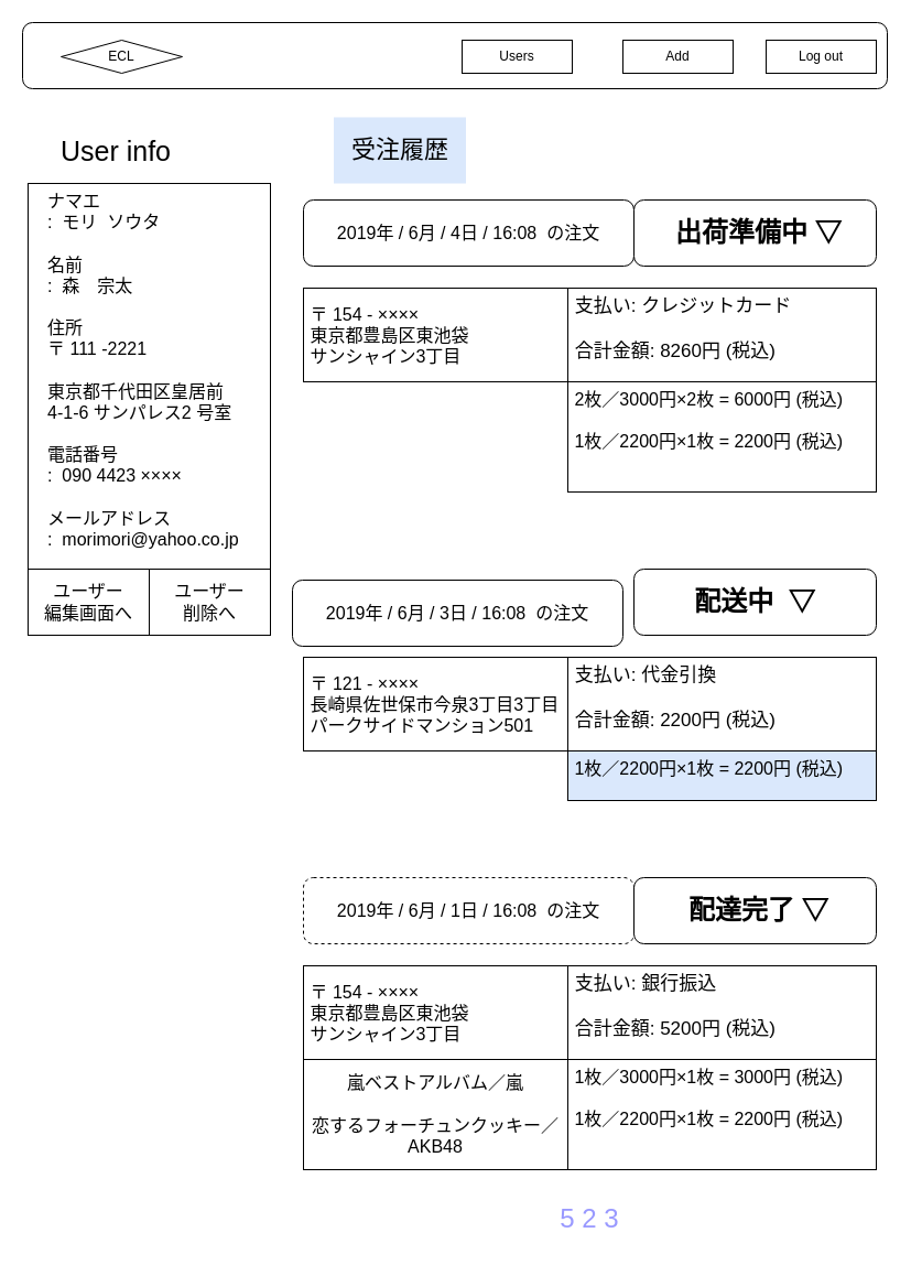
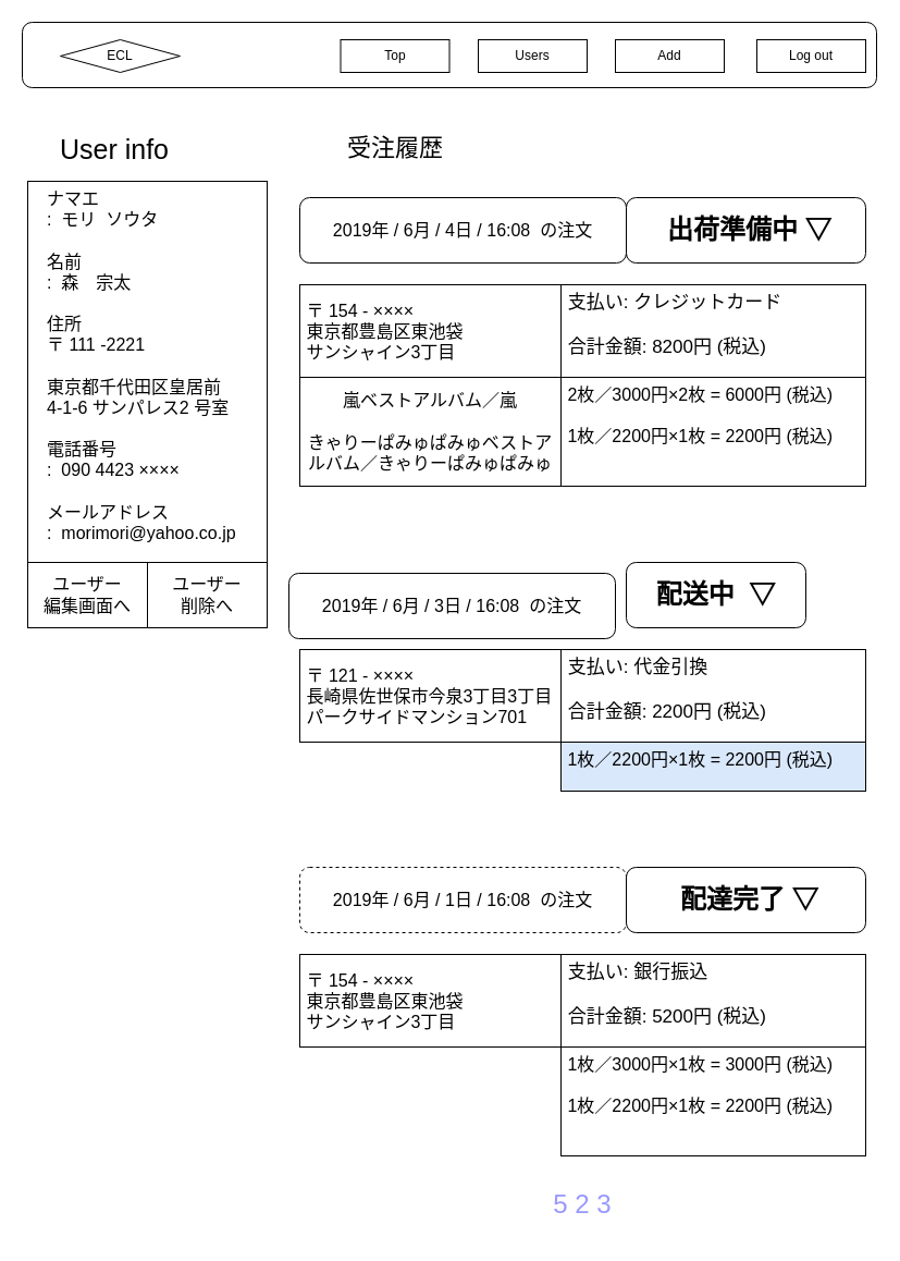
+ <mxCell id="4" value="Top" style="rounded=0;whiteSpace=wrap;html=1;" parent="1" vertex="1"><mxGeometry x="312.5" y="36" width="100" height="30" as="geometry" /></mxCell>
- <mxCell id="7" value="Users" style="rounded=0;whiteSpace=wrap;html=1;" parent="1" vertex="1"><mxGeometry x="419" y="36" width="100" height="30" as="geometry" /></mxCell>
+ <mxCell id="7" value="Users" style="rounded=0;whiteSpace=wrap;html=1;" parent="1" vertex="1"><mxGeometry x="439" y="36" width="100" height="30" as="geometry" /></mxCell>
- <mxCell id="10" value="&lt;span style=&quot;font-size: 22px&quot;&gt;受注履歴&lt;/span&gt;" style="rounded=0;whiteSpace=wrap;html=1;strokeColor=none;fillColor=#dae8fc;" parent="1" vertex="1"><mxGeometry x="302.5" y="106" width="120" height="60" as="geometry" /></mxCell>
+ <mxCell id="10" value="&lt;span style=&quot;font-size: 22px&quot;&gt;受注履歴&lt;/span&gt;" style="rounded=0;whiteSpace=wrap;html=1;strokeColor=none;fillColor=#ffffff;" parent="1" vertex="1"><mxGeometry x="302.5" y="106" width="120" height="60" as="geometry" /></mxCell>
- <mxCell id="12" value="&amp;nbsp;支払い:&amp;nbsp;クレジットカード&lt;br&gt;&lt;br&gt;&amp;nbsp;合計金額: 8260円 (税込)&lt;br&gt;" style="rounded=0;whiteSpace=wrap;html=1;strokeColor=#000000;fillColor=none;fontSize=17;verticalAlign=top;align=left;" parent="1" vertex="1"><mxGeometry x="515" y="261" width="280" height="85" as="geometry" /></mxCell>
+ <mxCell id="12" value="&amp;nbsp;支払い:&amp;nbsp;クレジットカード&lt;br&gt;&lt;br&gt;&amp;nbsp;合計金額: 8200円 (税込)&lt;br&gt;" style="rounded=0;whiteSpace=wrap;html=1;strokeColor=#000000;fillColor=none;fontSize=17;verticalAlign=top;align=left;" parent="1" vertex="1"><mxGeometry x="515" y="261" width="280" height="85" as="geometry" /></mxCell>
+ <mxCell id="11" value="嵐ベストアルバム／嵐&lt;br&gt;&lt;span&gt;&lt;br&gt;きゃりーぱみゅぱみゅベストアルバム／きゃりーぱみゅぱみゅ&lt;/span&gt;" style="rounded=0;whiteSpace=wrap;html=1;strokeColor=#000000;fillColor=#ffffff;fontSize=16;" parent="1" vertex="1"><mxGeometry x="275" y="346" width="240" height="100" as="geometry" /></mxCell>
- <mxCell id="20" value="&lt;font style=&quot;font-size: 24px&quot;&gt;&lt;b&gt;配送中&amp;nbsp; ▽&lt;/b&gt;&lt;/font&gt;" style="rounded=1;whiteSpace=wrap;html=1;align=center;" parent="1" vertex="1"><mxGeometry x="575" y="516" width="220" height="60" as="geometry" /></mxCell>
+ <mxCell id="20" value="&lt;font style=&quot;font-size: 24px&quot;&gt;&lt;b&gt;配送中&amp;nbsp; ▽&lt;/b&gt;&lt;/font&gt;" style="rounded=1;whiteSpace=wrap;html=1;align=center;" parent="1" vertex="1"><mxGeometry x="575" y="516" width="165" height="60" as="geometry" /></mxCell>
- <mxCell id="23" value="&lt;div style=&quot;text-align: left&quot;&gt;&lt;span&gt;&amp;nbsp;〒 121 - ××××&lt;/span&gt;&lt;/div&gt;&amp;nbsp;長崎県佐世保市今泉3丁目3丁目&lt;br&gt;&amp;nbsp;パークサイドマンション501&lt;br&gt;" style="rounded=0;whiteSpace=wrap;html=1;strokeColor=#000000;fillColor=#ffffff;fontSize=16;align=left;" parent="1" vertex="1"><mxGeometry x="275" y="596" width="240" height="85" as="geometry" /></mxCell>
+ <mxCell id="23" value="&lt;div style=&quot;text-align: left&quot;&gt;&lt;span&gt;&amp;nbsp;〒 121 - ××××&lt;/span&gt;&lt;/div&gt;&amp;nbsp;長崎県佐世保市今泉3丁目3丁目&lt;br&gt;&amp;nbsp;パークサイドマンション701&lt;br&gt;" style="rounded=0;whiteSpace=wrap;html=1;strokeColor=#000000;fillColor=#ffffff;fontSize=16;align=left;" parent="1" vertex="1"><mxGeometry x="275" y="596" width="240" height="85" as="geometry" /></mxCell>
- <mxCell id="25" value="嵐ベストアルバム／嵐&lt;br&gt;&lt;span&gt;&lt;br&gt;恋するフォーチュンクッキー／AKB48&lt;br&gt;&lt;/span&gt;" style="rounded=0;whiteSpace=wrap;html=1;strokeColor=#000000;fillColor=#ffffff;fontSize=16;" parent="1" vertex="1"><mxGeometry x="275" y="961" width="240" height="100" as="geometry" /></mxCell>
